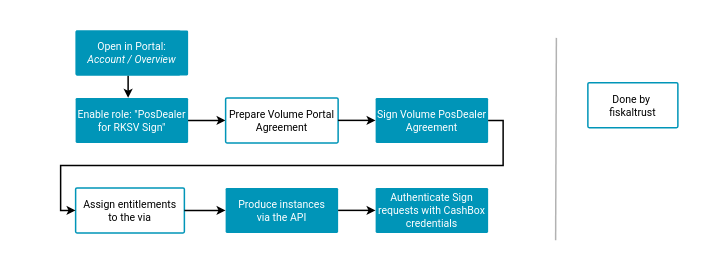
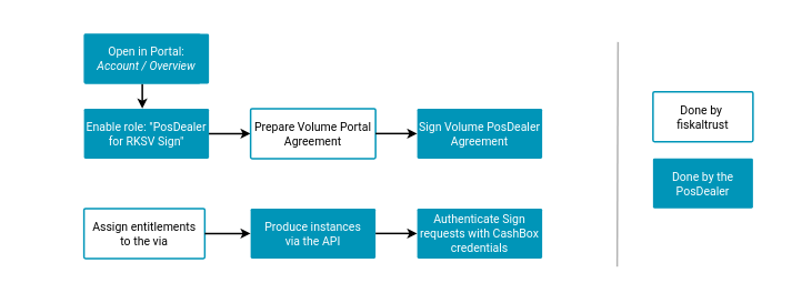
- <mxCell id="16" value="" style="edgeStyle=orthogonalEdgeStyle;rounded=0;orthogonalLoop=1;jettySize=auto;html=1;strokeWidth=2;entryX=0;entryY=0.5;entryDx=0;entryDy=0;exitX=1;exitY=0.5;exitDx=0;exitDy=0;" edge="1" parent="1" source="5" target="15"><mxGeometry relative="1" as="geometry"><mxPoint x="460" y="170" as="sourcePoint" /><mxPoint x="510" y="170" as="targetPoint" /></mxGeometry></mxCell>
+ <mxCell id="8" value="Done by the PosDealer" style="whiteSpace=wrap;html=1;fontSize=14;fontFamily=Roboto;fillColor=#0095B8;strokeColor=none;fontColor=#FFFFFF;rounded=1;strokeWidth=2;arcSize=3;" parent="1" vertex="1"><mxGeometry x="783" y="189.75" width="120" height="60" as="geometry" /></mxCell>
